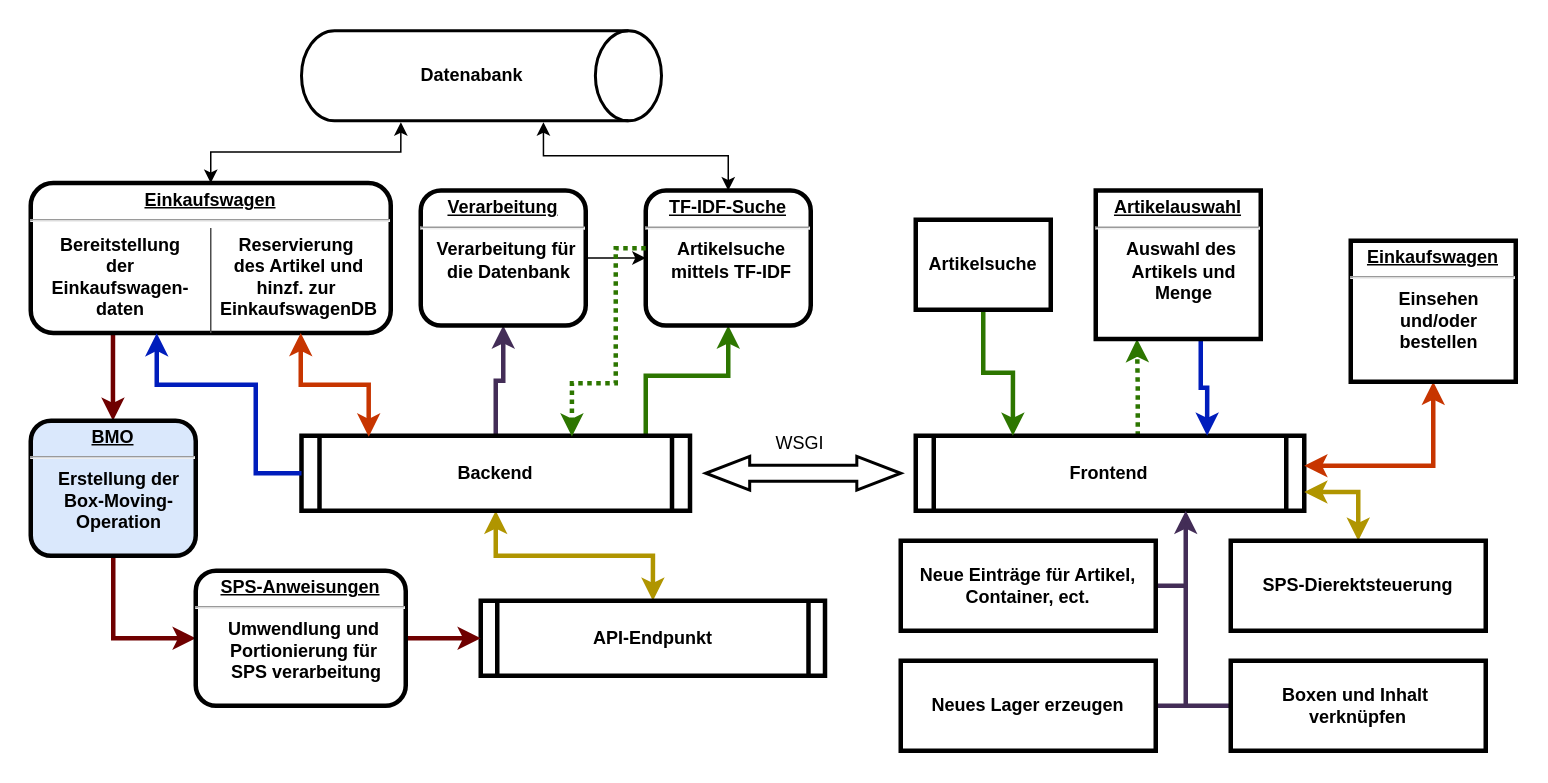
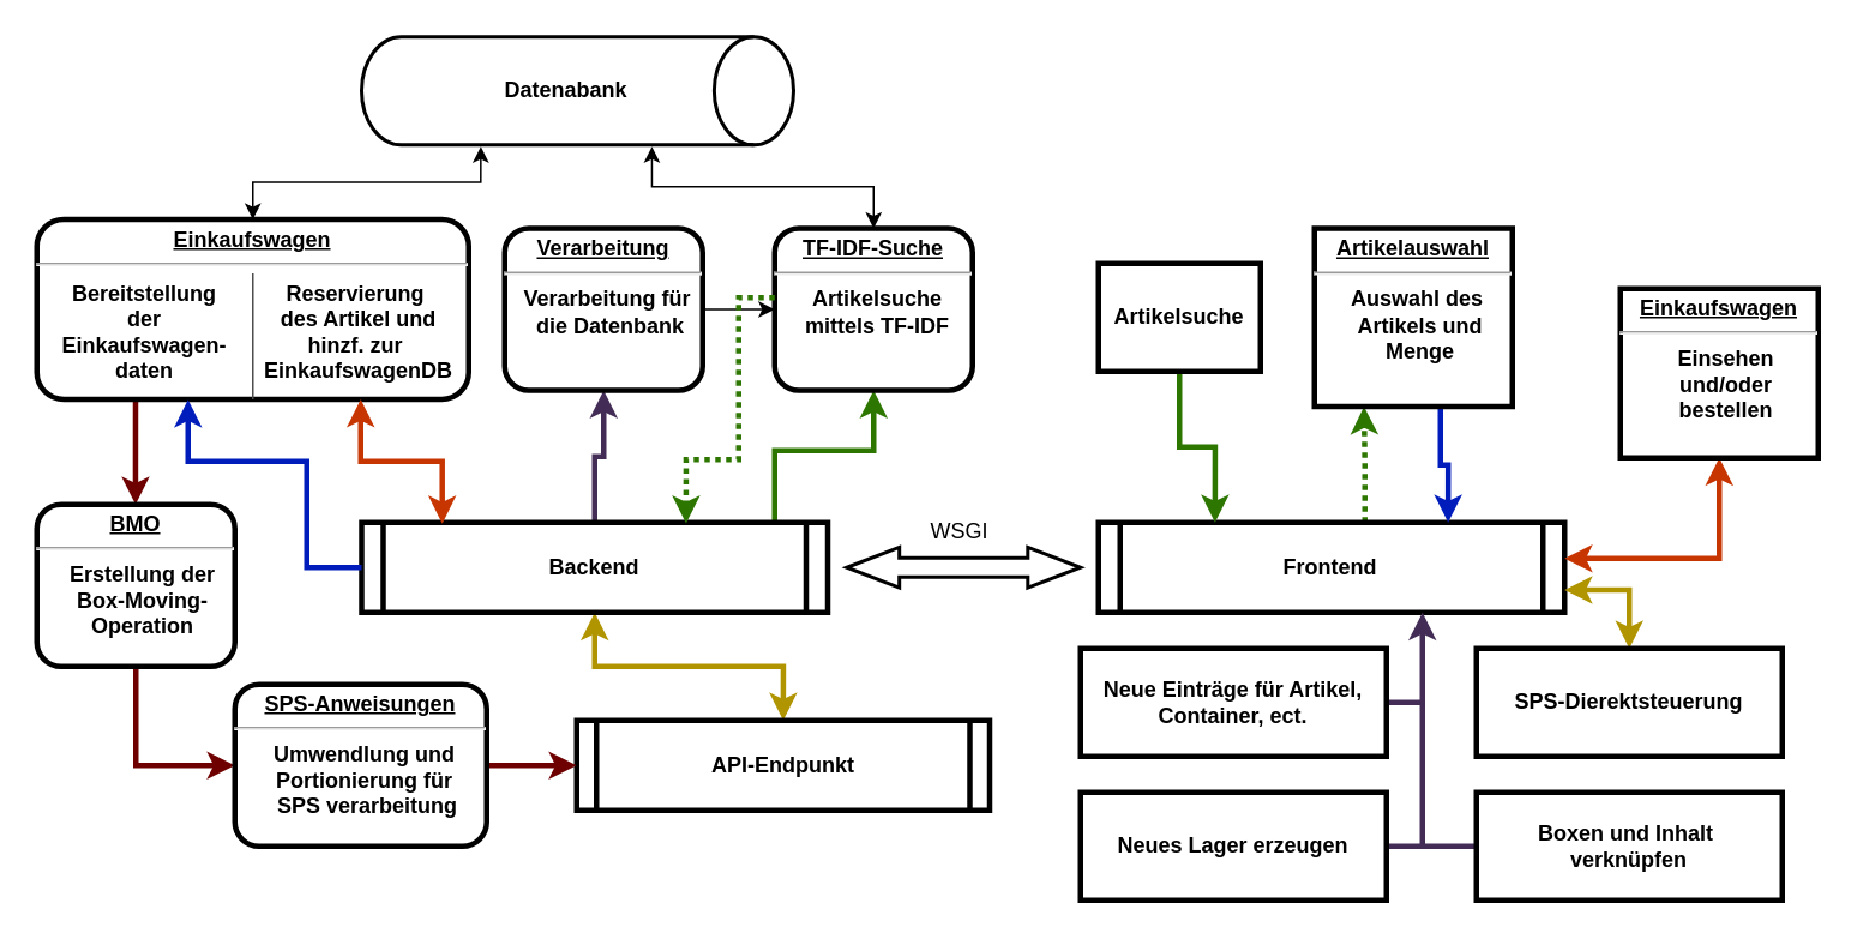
- <mxCell id="22" value="&lt;p style=&quot;margin: 0px; margin-top: 4px; text-align: center; text-decoration: underline;&quot;&gt;&lt;strong&gt;BMO&lt;br&gt;&lt;/strong&gt;&lt;/p&gt;&lt;hr&gt;&lt;p style=&quot;margin: 0px; margin-left: 8px;&quot;&gt;&lt;b style=&quot;text-wrap: wrap;&quot;&gt;Erstellung der Box-&lt;/b&gt;&lt;b style=&quot;text-wrap: wrap; background-color: initial;&quot;&gt;Moving-Operation&lt;/b&gt;&lt;br&gt;&lt;/p&gt;" style="verticalAlign=middle;align=center;overflow=fill;fontSize=12;fontFamily=Helvetica;html=1;rounded=1;fontStyle=1;strokeWidth=3;labelBackgroundColor=none;fillColor=#dae8fc;" vertex="1" parent="1"><mxGeometry x="20" y="280" width="110" height="90" as="geometry" /></mxCell>
+ <mxCell id="22" value="&lt;p style=&quot;margin: 0px; margin-top: 4px; text-align: center; text-decoration: underline;&quot;&gt;&lt;strong&gt;BMO&lt;br&gt;&lt;/strong&gt;&lt;/p&gt;&lt;hr&gt;&lt;p style=&quot;margin: 0px; margin-left: 8px;&quot;&gt;&lt;b style=&quot;text-wrap: wrap;&quot;&gt;Erstellung der Box-&lt;/b&gt;&lt;b style=&quot;text-wrap: wrap; background-color: initial;&quot;&gt;Moving-Operation&lt;/b&gt;&lt;br&gt;&lt;/p&gt;" style="verticalAlign=middle;align=center;overflow=fill;fontSize=12;fontFamily=Helvetica;html=1;rounded=1;fontStyle=1;strokeWidth=3;labelBackgroundColor=none;" vertex="1" parent="1"><mxGeometry x="20" y="280" width="110" height="90" as="geometry" /></mxCell>
